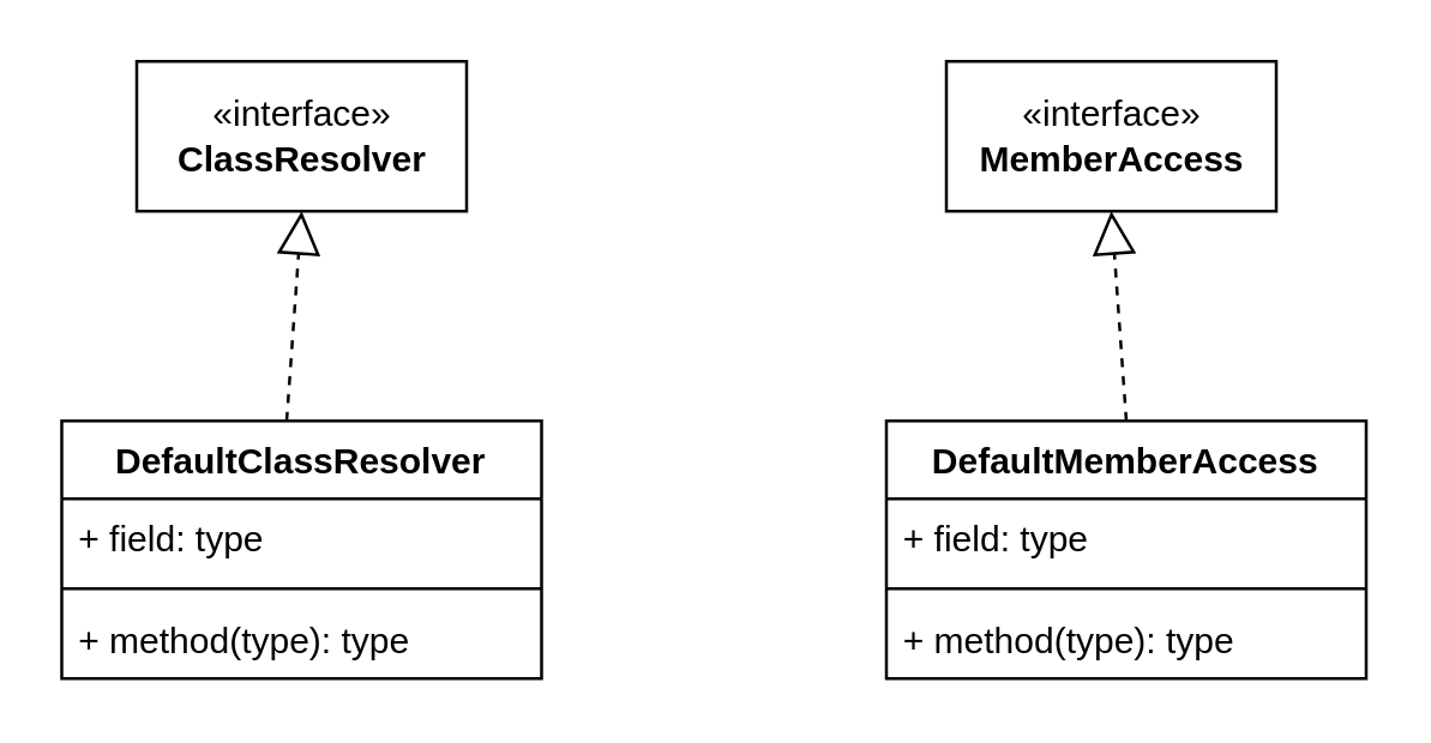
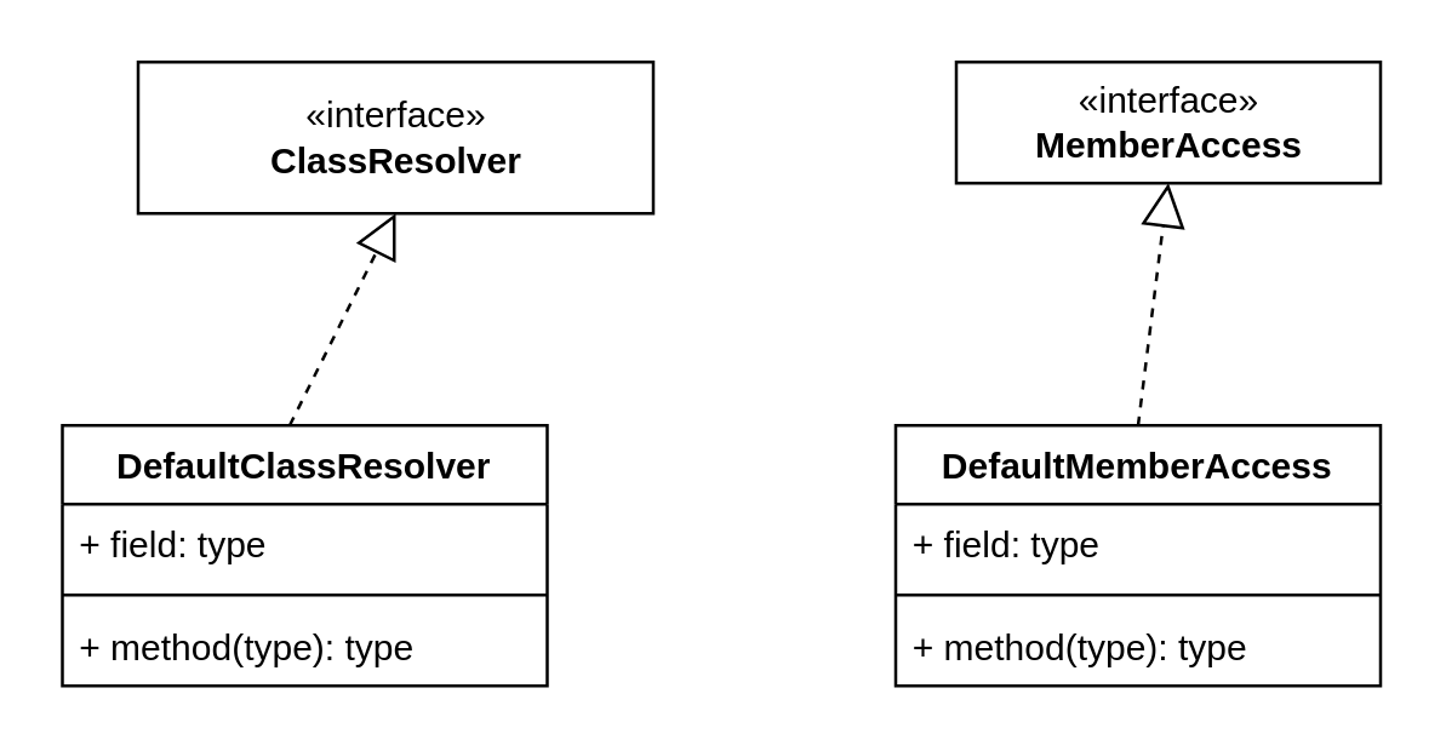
- <mxCell id="2" value="«interface»&lt;br&gt;&lt;b&gt;ClassResolver&lt;/b&gt;" style="html=1;" vertex="1" parent="1"><mxGeometry x="45" y="20" width="110" height="50" as="geometry" /></mxCell>
+ <mxCell id="2" value="«interface»&lt;br&gt;&lt;b&gt;ClassResolver&lt;/b&gt;" style="html=1;" vertex="1" parent="1"><mxGeometry x="45" y="20" width="170" height="50" as="geometry" /></mxCell>
- <mxCell id="8" value="«interface»&lt;br&gt;&lt;b&gt;MemberAccess&lt;/b&gt;" style="html=1;" vertex="1" parent="1"><mxGeometry x="315" y="20" width="110" height="50" as="geometry" /></mxCell>
+ <mxCell id="8" value="«interface»&lt;br&gt;&lt;b&gt;MemberAccess&lt;/b&gt;" style="html=1;" vertex="1" parent="1"><mxGeometry x="315" y="20" width="140" height="40" as="geometry" /></mxCell>
